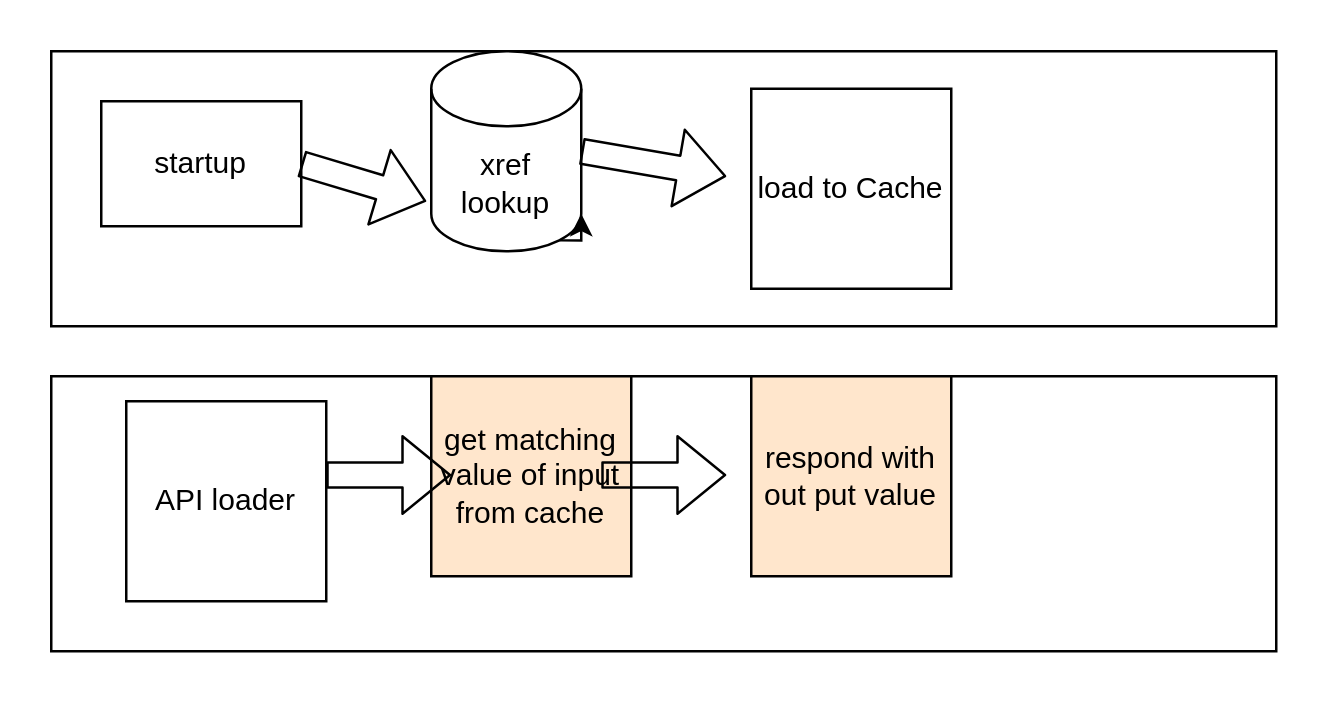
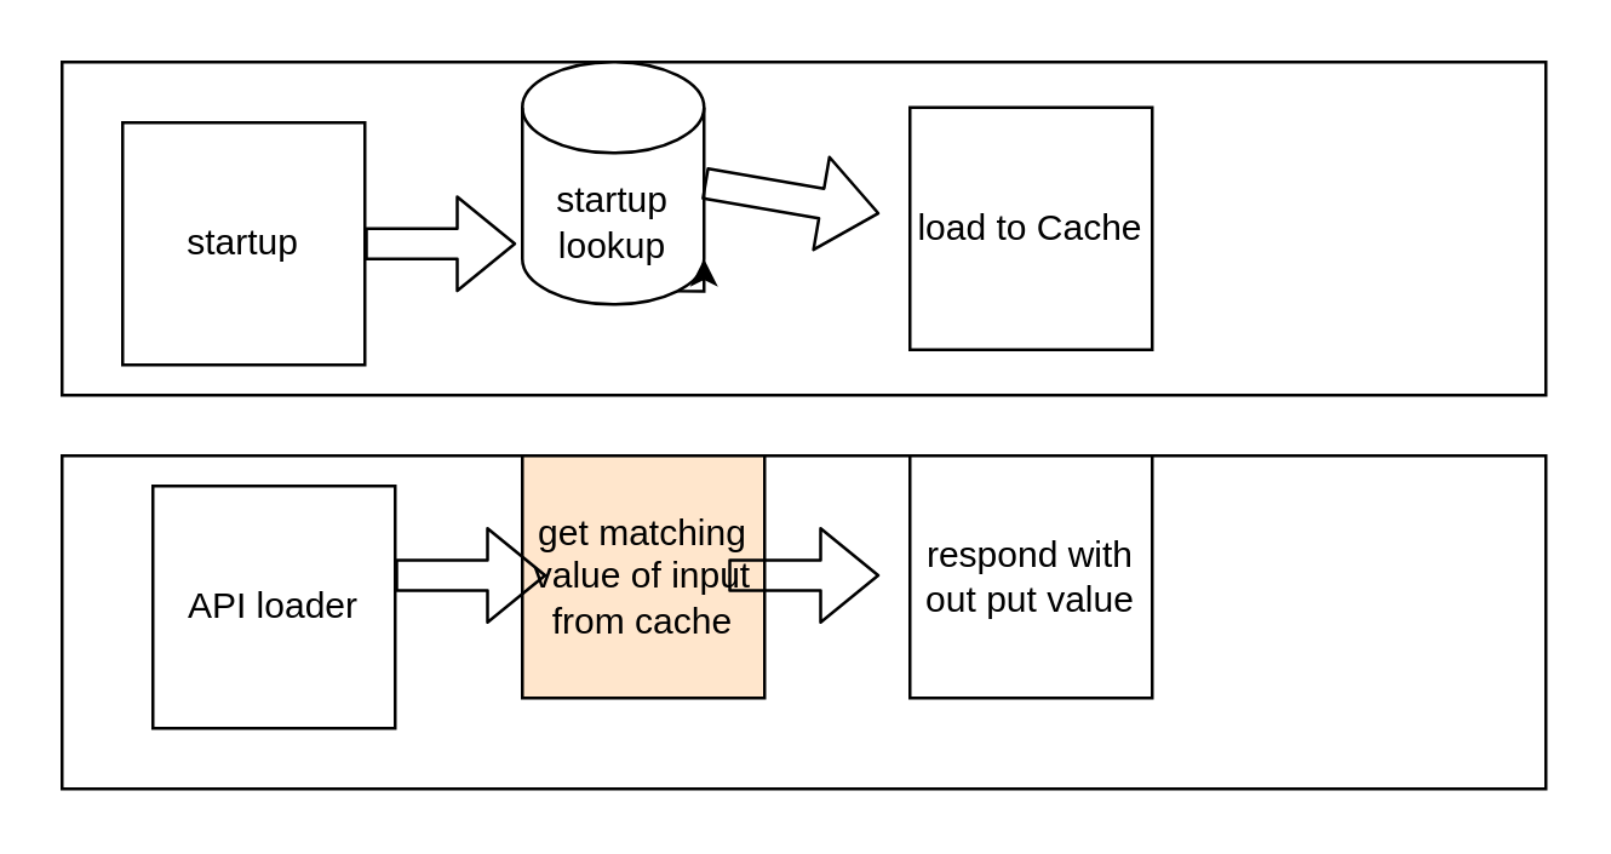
- <mxCell id="5" value="startup" style="whiteSpace=wrap;html=1;aspect=fixed;" vertex="1" parent="1"><mxGeometry x="40" y="40" width="80" height="50" as="geometry" /></mxCell>
+ <mxCell id="5" value="startup" style="whiteSpace=wrap;html=1;aspect=fixed;" vertex="1" parent="1"><mxGeometry x="40" y="40" width="80" height="80" as="geometry" /></mxCell>
- <mxCell id="3" value="xref lookup" style="shape=cylinder3;whiteSpace=wrap;html=1;boundedLbl=1;backgroundOutline=1;size=15;" vertex="1" parent="1"><mxGeometry x="172" y="20" width="60" height="80" as="geometry" /></mxCell>
+ <mxCell id="3" value="startup lookup" style="shape=cylinder3;whiteSpace=wrap;html=1;boundedLbl=1;backgroundOutline=1;size=15;" vertex="1" parent="1"><mxGeometry x="172" y="20" width="60" height="80" as="geometry" /></mxCell>
- <mxCell id="12" value="respond with out put value" style="whiteSpace=wrap;html=1;aspect=fixed;fillColor=#ffe6cc;" vertex="1" parent="1"><mxGeometry x="300" y="150" width="80" height="80" as="geometry" /></mxCell>
+ <mxCell id="12" value="respond with out put value" style="whiteSpace=wrap;html=1;aspect=fixed;" vertex="1" parent="1"><mxGeometry x="300" y="150" width="80" height="80" as="geometry" /></mxCell>
